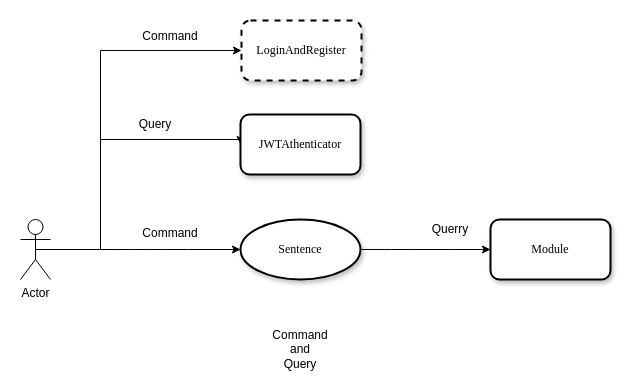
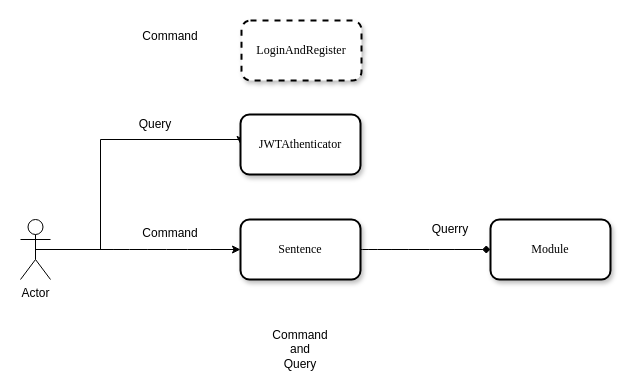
- <mxCell id="5" style="edgeStyle=orthogonalEdgeStyle;rounded=0;orthogonalLoop=1;jettySize=auto;html=1;exitX=0.5;exitY=0.5;exitDx=0;exitDy=0;exitPerimeter=0;entryX=0;entryY=0.5;entryDx=0;entryDy=0;" edge="1" parent="1" source="6" target="13"><mxGeometry relative="1" as="geometry"><Array as="points"><mxPoint x="100" y="249" /><mxPoint x="100" y="50" /></Array></mxGeometry></mxCell>
- <mxCell id="2" value="Sentence" style="ellipse;whiteSpace=wrap;html=1;shadow=1;comic=0;labelBackgroundColor=none;strokeWidth=2;fontFamily=Verdana;fontSize=12;align=center;" parent="1" vertex="1"><mxGeometry x="240" y="219" width="120" height="60" as="geometry" /></mxCell>
+ <mxCell id="2" value="Sentence" style="rounded=1;whiteSpace=wrap;html=1;shadow=1;comic=0;labelBackgroundColor=none;strokeWidth=2;fontFamily=Verdana;fontSize=12;align=center;" parent="1" vertex="1"><mxGeometry x="240" y="219" width="120" height="60" as="geometry" /></mxCell>
- <mxCell id="8" value="" style="edgeStyle=orthogonalEdgeStyle;rounded=0;orthogonalLoop=1;jettySize=auto;html=1;exitX=1;exitY=0.5;exitDx=0;exitDy=0;entryX=0;entryY=0.5;entryDx=0;entryDy=0;curved=1;" parent="1" source="2" target="9" edge="1"><mxGeometry relative="1" as="geometry"><mxPoint x="280" y="249" as="sourcePoint" /><mxPoint x="530" y="379" as="targetPoint" /></mxGeometry></mxCell>
+ <mxCell id="8" value="" style="edgeStyle=orthogonalEdgeStyle;rounded=0;orthogonalLoop=1;jettySize=auto;html=1;exitX=1;exitY=0.5;exitDx=0;exitDy=0;entryX=0;entryY=0.5;entryDx=0;entryDy=0;curved=1;endArrow=diamond;" parent="1" source="2" target="9" edge="1"><mxGeometry relative="1" as="geometry"><mxPoint x="280" y="249" as="sourcePoint" /><mxPoint x="530" y="379" as="targetPoint" /></mxGeometry></mxCell>
